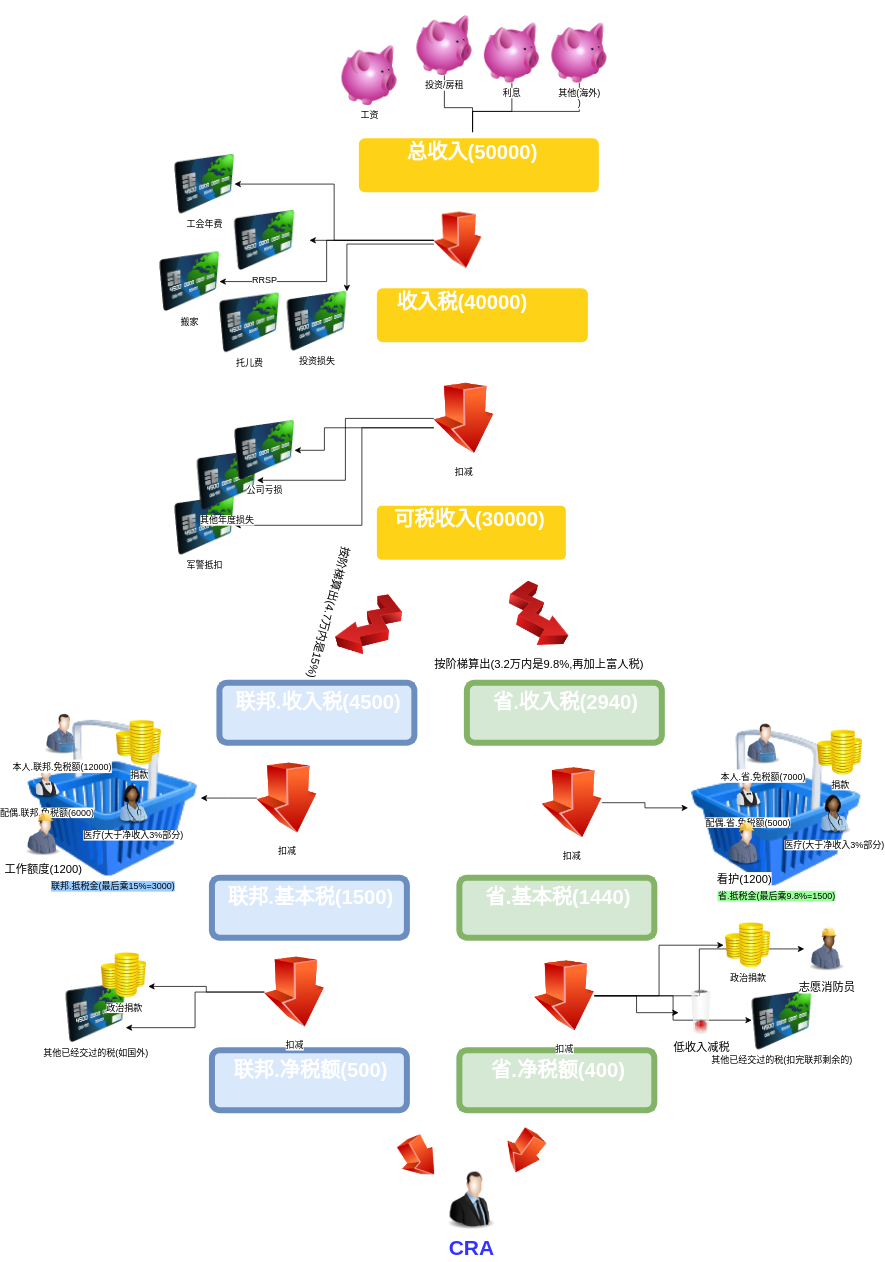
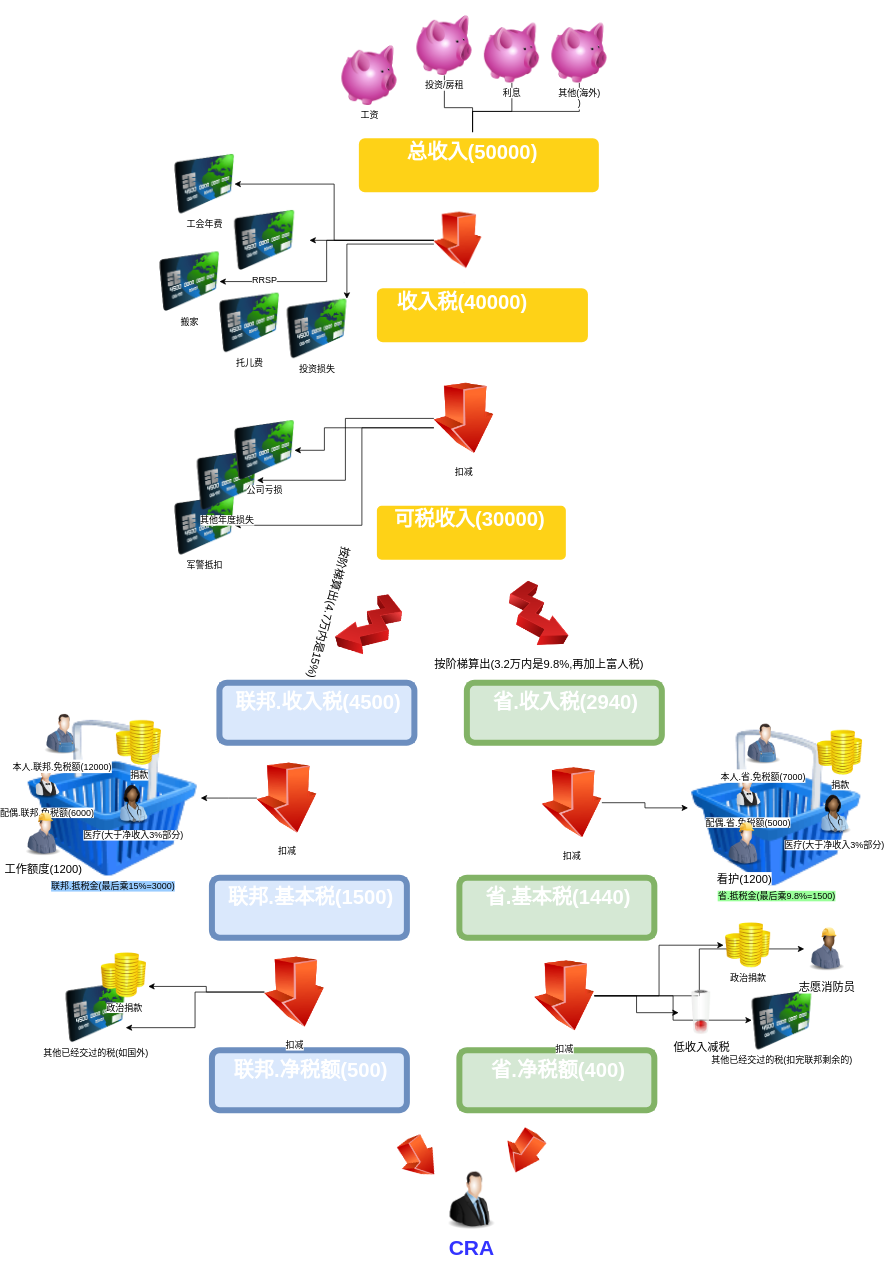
- <mxCell id="24" value="投资损失" style="image;html=1;labelBackgroundColor=#ffffff;image=img/lib/clip_art/finance/Credit_Card_128x128.png" vertex="1" parent="1"><mxGeometry x="375" y="388" width="80" height="80" as="geometry" /></mxCell>
+ <mxCell id="24" value="投资损失" style="image;html=1;labelBackgroundColor=#ffffff;image=img/lib/clip_art/finance/Credit_Card_128x128.png" vertex="1" parent="1"><mxGeometry x="375" y="398" width="80" height="80" as="geometry" /></mxCell>
